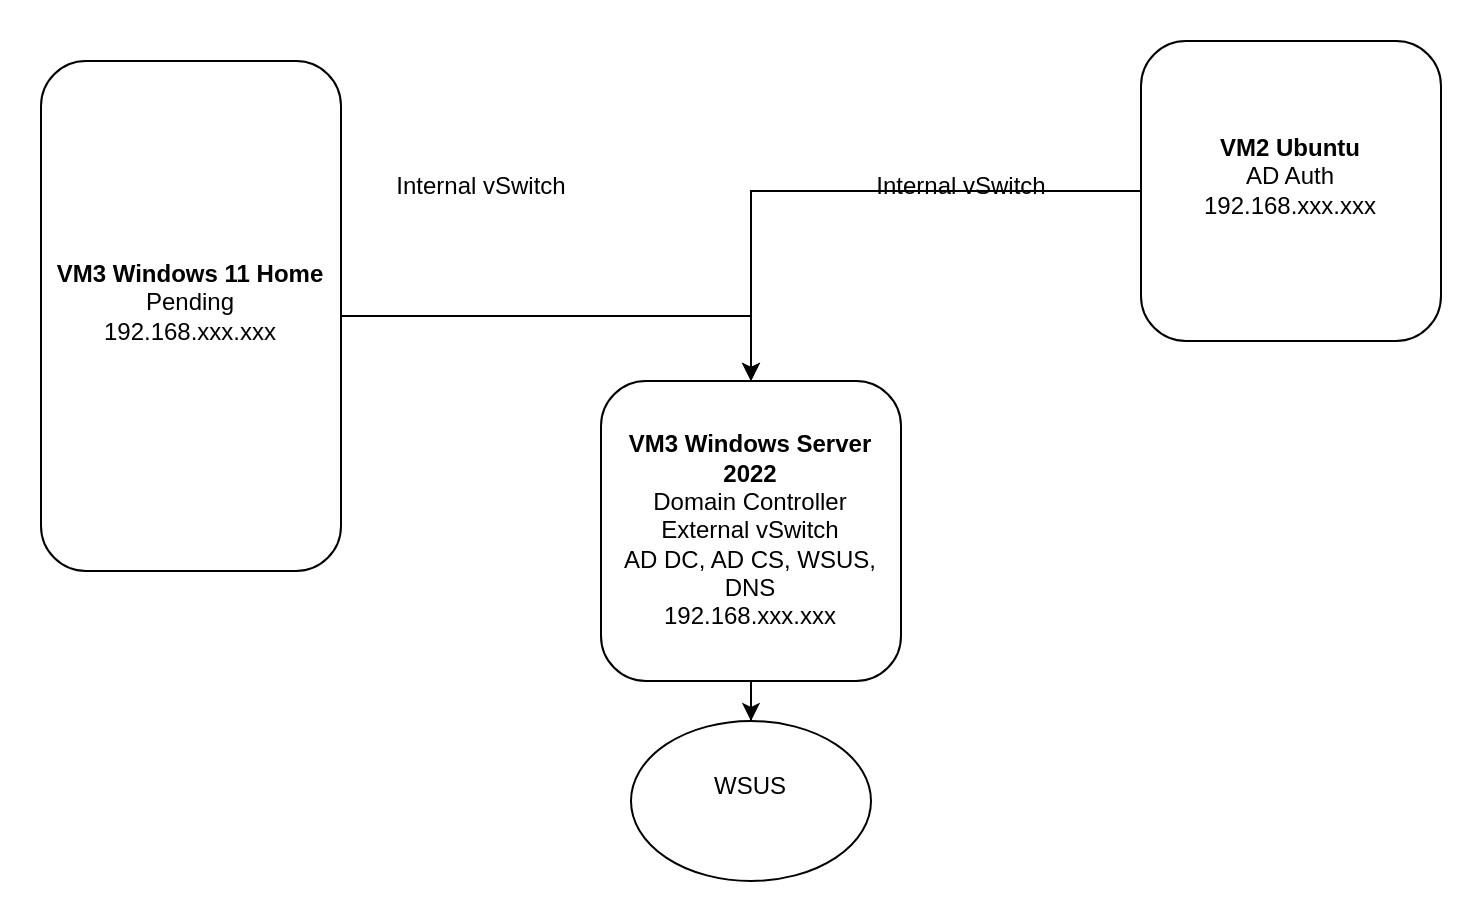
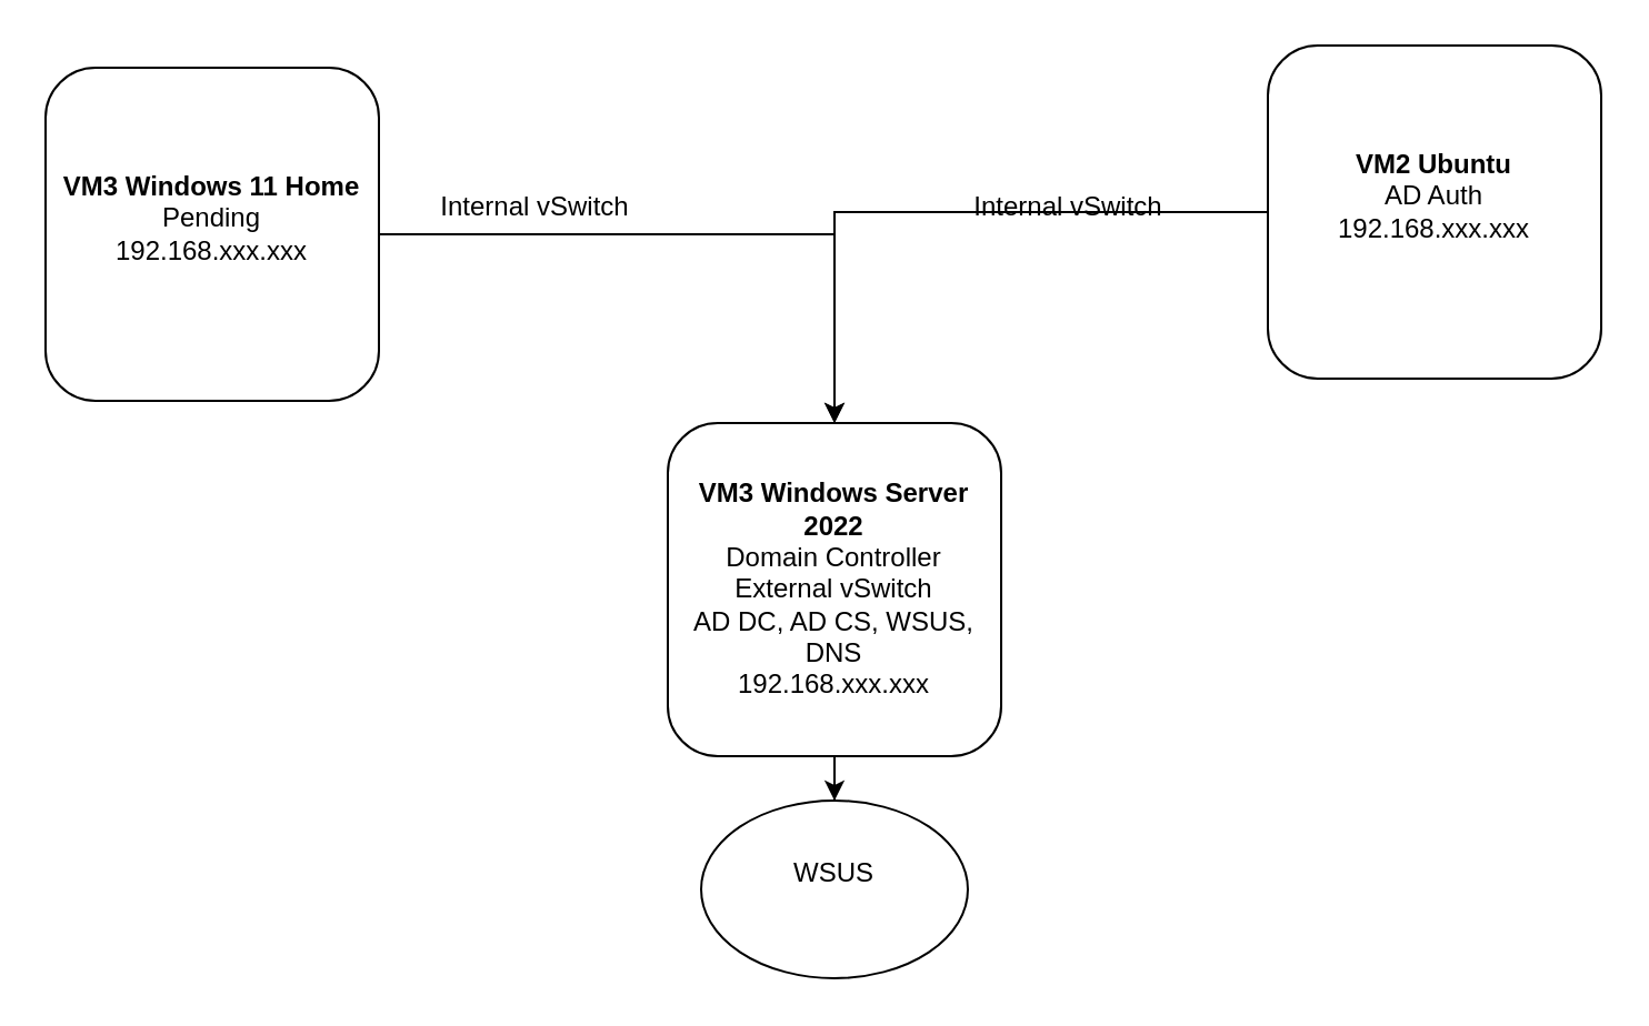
- <mxCell id="3" value="&lt;b&gt;VM3 Windows 11 Home&lt;/b&gt;&lt;div&gt;Pending&lt;/div&gt;&lt;div&gt;192.168.xxx.xxx&lt;/div&gt;&lt;div&gt;&lt;br&gt;&lt;/div&gt;" style="rounded=1;whiteSpace=wrap;html=1;" parent="1" vertex="1"><mxGeometry x="20" y="30" width="150" height="255" as="geometry" /></mxCell>
+ <mxCell id="3" value="&lt;b&gt;VM3 Windows 11 Home&lt;/b&gt;&lt;div&gt;Pending&lt;/div&gt;&lt;div&gt;192.168.xxx.xxx&lt;/div&gt;&lt;div&gt;&lt;br&gt;&lt;/div&gt;" style="rounded=1;whiteSpace=wrap;html=1;" parent="1" vertex="1"><mxGeometry x="20" y="30" width="150" height="150" as="geometry" /></mxCell>
